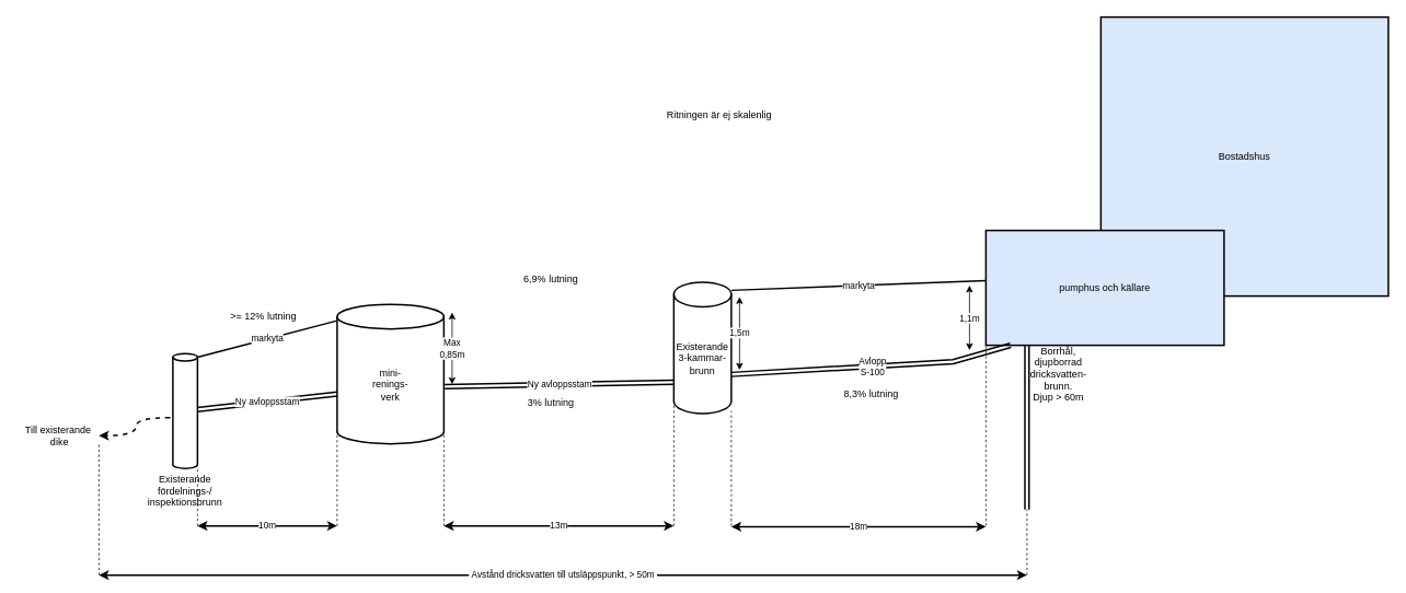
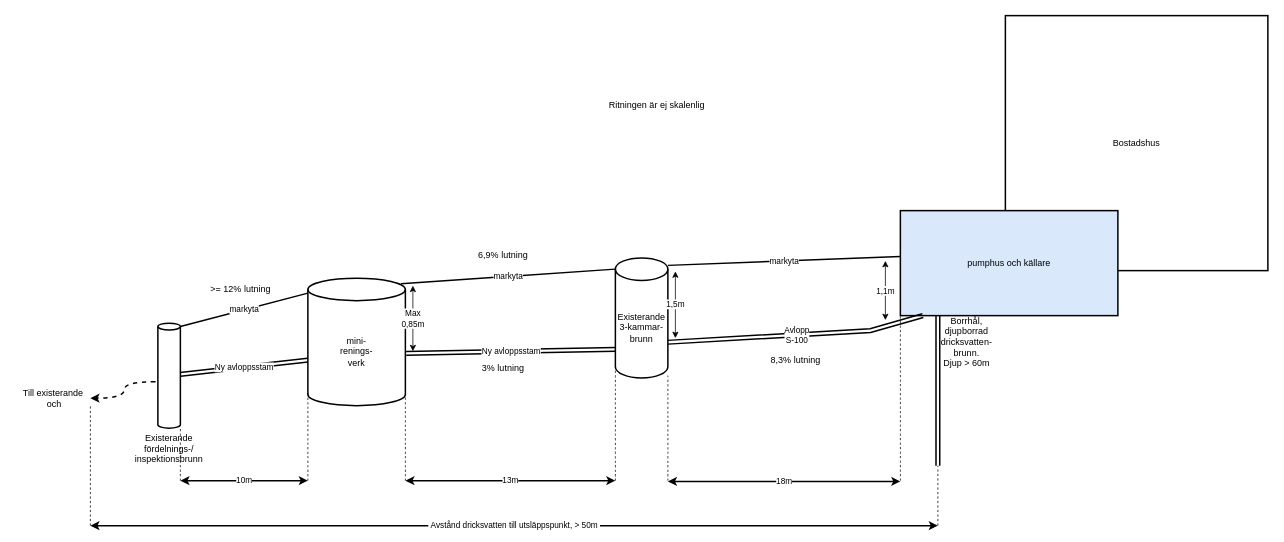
- <mxCell id="2" value="Bostadshus" style="rounded=0;whiteSpace=wrap;html=1;strokeWidth=2;fillColor=#dae8fc;" parent="1" vertex="1"><mxGeometry x="1340" y="20" width="350" height="340" as="geometry" /></mxCell>
+ <mxCell id="2" value="Bostadshus" style="rounded=0;whiteSpace=wrap;html=1;strokeWidth=2;" parent="1" vertex="1"><mxGeometry x="1340" y="20" width="350" height="340" as="geometry" /></mxCell>
+ <mxCell id="9" value="markyta" style="endArrow=none;html=1;rounded=0;exitX=0.954;exitY=0.044;exitDx=0;exitDy=0;exitPerimeter=0;entryX=0;entryY=0;entryDx=0;entryDy=15;entryPerimeter=0;strokeWidth=2;" parent="1" source="7" target="4" edge="1"><mxGeometry width="50" height="50" relative="1" as="geometry"><mxPoint x="539" y="374.94" as="sourcePoint" /><mxPoint x="849.87" y="360" as="targetPoint" /><Array as="points" /></mxGeometry></mxCell>
- <mxCell id="12" value="Till existerande&lt;br&gt;&amp;nbsp;dike" style="text;html=1;align=center;verticalAlign=middle;resizable=0;points=[];autosize=1;strokeColor=none;fillColor=none;" parent="1" vertex="1"><mxGeometry x="20" y="510" width="100" height="40" as="geometry" /></mxCell>
+ <mxCell id="12" value="Till existerande&lt;br&gt;&amp;nbsp;och" style="text;html=1;align=center;verticalAlign=middle;resizable=0;points=[];autosize=1;strokeColor=none;fillColor=none;" parent="1" vertex="1"><mxGeometry x="20" y="510" width="100" height="40" as="geometry" /></mxCell>
